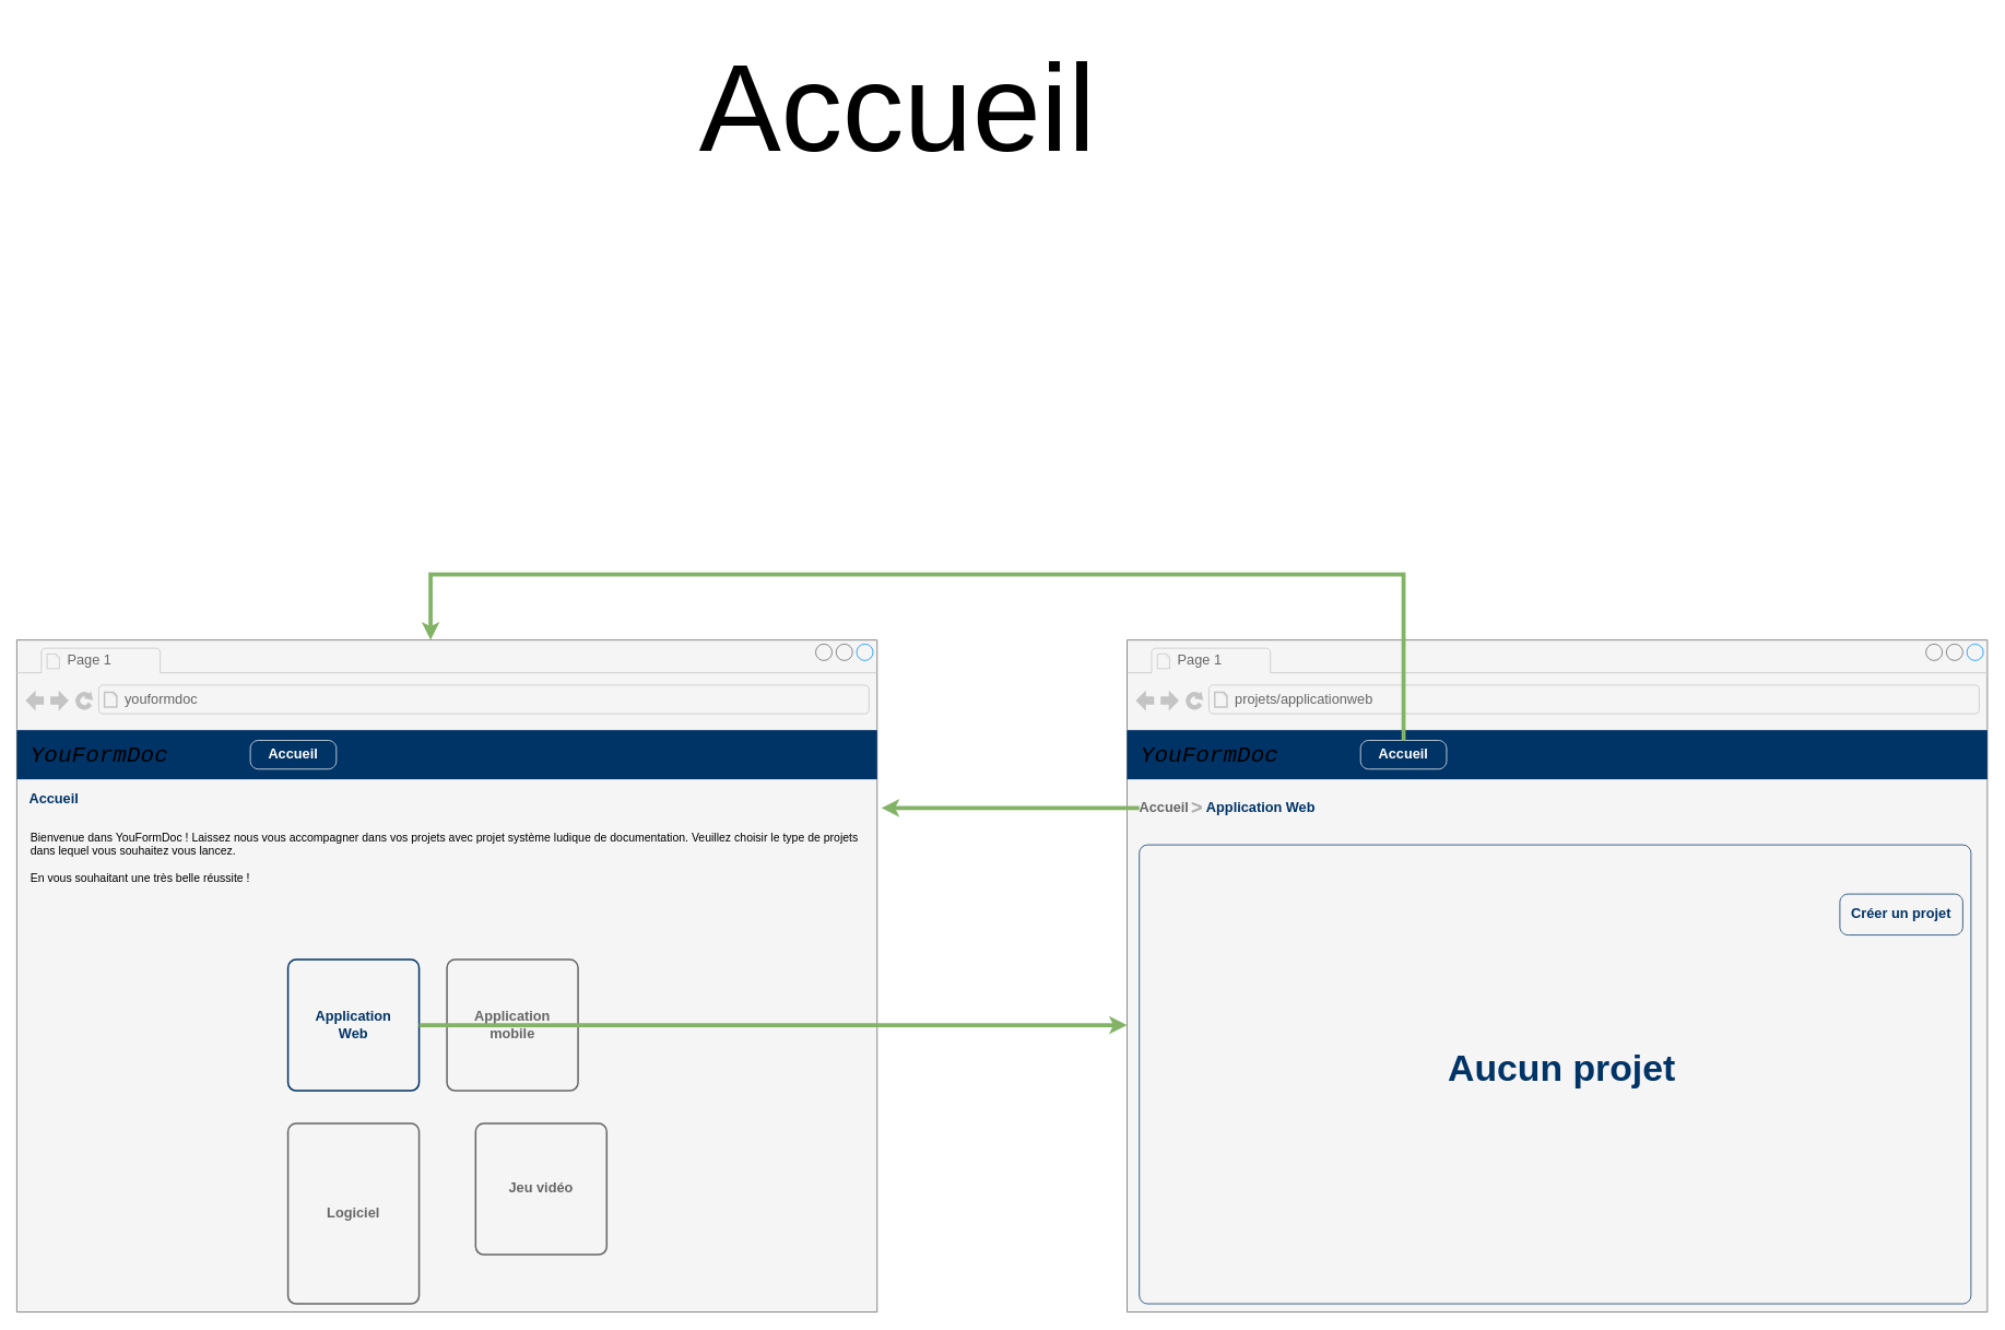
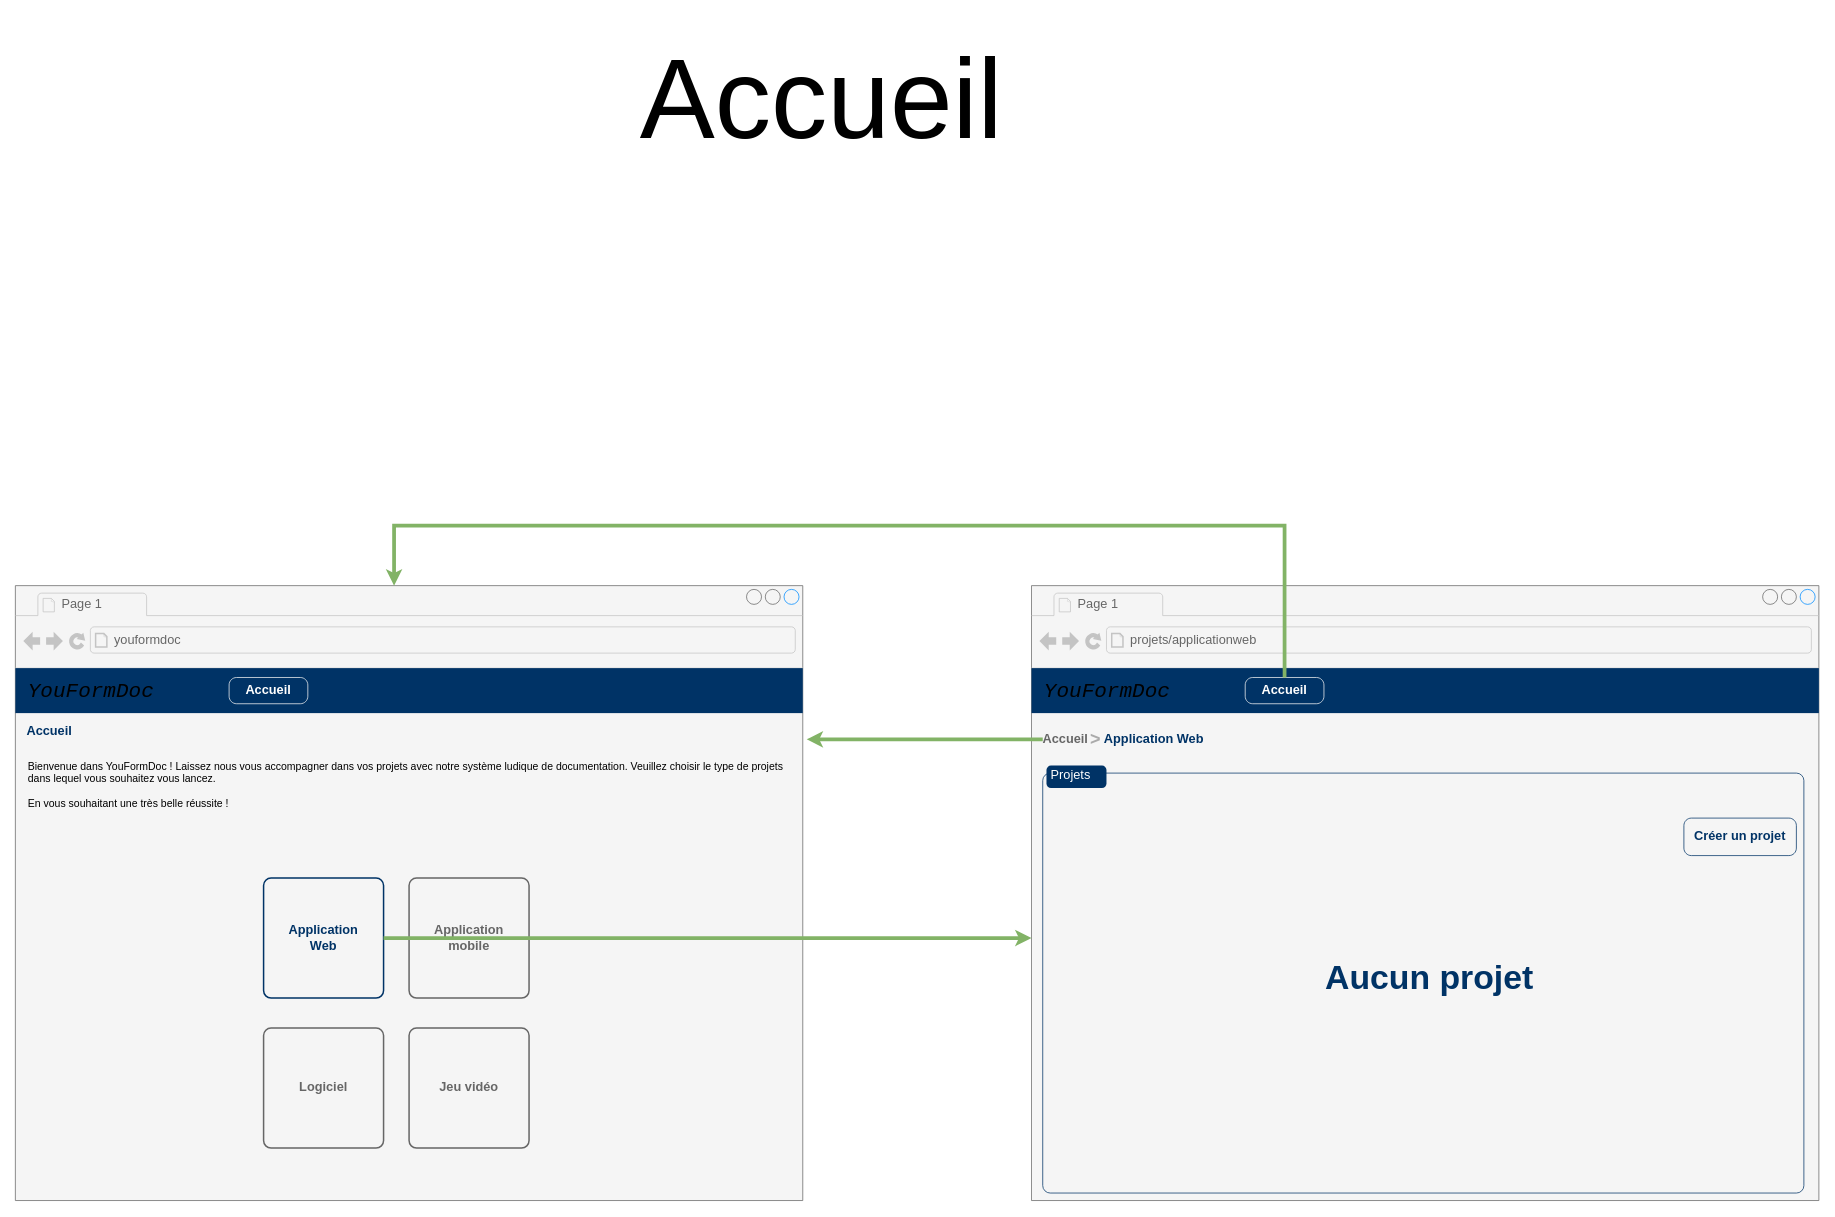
- <mxCell id="12" value="&lt;font style=&quot;font-size: 14px;&quot; color=&quot;#000000&quot;&gt;Bienvenue dans YouFormDoc ! Laissez nous vous accompagner dans vos projets avec projet système ludique de documentation. Veuillez choisir le type de projets dans lequel vous souhaitez vous lancez.&lt;/font&gt;&lt;div style=&quot;font-size: 14px;&quot;&gt;&lt;font style=&quot;font-size: 14px;&quot; color=&quot;#000000&quot;&gt;&lt;br&gt;&lt;/font&gt;&lt;/div&gt;&lt;div style=&quot;font-size: 14px;&quot;&gt;&lt;font style=&quot;font-size: 14px;&quot; color=&quot;#000000&quot;&gt;En vous souhaitant une très belle réussite !&lt;/font&gt;&lt;/div&gt;" style="text;spacingTop=-5;whiteSpace=wrap;html=1;align=left;fontSize=12;fontFamily=Helvetica;fillColor=none;strokeColor=none;" parent="2" vertex="1"><mxGeometry x="15" y="231" width="1015" height="80" as="geometry" /></mxCell>
+ <mxCell id="12" value="&lt;font style=&quot;font-size: 14px;&quot; color=&quot;#000000&quot;&gt;Bienvenue dans YouFormDoc ! Laissez nous vous accompagner dans vos projets avec notre système ludique de documentation. Veuillez choisir le type de projets dans lequel vous souhaitez vous lancez.&lt;/font&gt;&lt;div style=&quot;font-size: 14px;&quot;&gt;&lt;font style=&quot;font-size: 14px;&quot; color=&quot;#000000&quot;&gt;&lt;br&gt;&lt;/font&gt;&lt;/div&gt;&lt;div style=&quot;font-size: 14px;&quot;&gt;&lt;font style=&quot;font-size: 14px;&quot; color=&quot;#000000&quot;&gt;En vous souhaitant une très belle réussite !&lt;/font&gt;&lt;/div&gt;" style="text;spacingTop=-5;whiteSpace=wrap;html=1;align=left;fontSize=12;fontFamily=Helvetica;fillColor=none;strokeColor=none;" parent="2" vertex="1"><mxGeometry x="15" y="231" width="1015" height="80" as="geometry" /></mxCell>
+ <mxCell id="31" value="Projets" style="shape=rect;strokeColor=none;fillColor=#003366;strokeWidth=1;dashed=0;rounded=1;arcSize=20;fontColor=#ffffff;fontSize=17;spacing=2;spacingTop=-2;align=left;autosize=1;spacingLeft=4;resizeWidth=0;resizeHeight=0;perimeter=none;html=1;whiteSpace=wrap;" parent="30" vertex="1"><mxGeometry x="5" width="80" height="30" as="geometry" /></mxCell>
- <mxCell id="16" value="&lt;font color=&quot;#666666&quot;&gt;Jeu vidéo&lt;/font&gt;" style="strokeWidth=2;shadow=0;dashed=0;align=center;html=1;shape=mxgraph.mockup.buttons.button;strokeColor=#666666;fontColor=#ffffff;mainText=;buttonStyle=round;fontSize=17;fontStyle=1;fillColor=none;whiteSpace=wrap;" parent="2" vertex="1"><mxGeometry x="560" y="590" width="160" height="160" as="geometry" /></mxCell>
+ <mxCell id="16" value="&lt;font color=&quot;#666666&quot;&gt;Jeu vidéo&lt;/font&gt;" style="strokeWidth=2;shadow=0;dashed=0;align=center;html=1;shape=mxgraph.mockup.buttons.button;strokeColor=#666666;fontColor=#ffffff;mainText=;buttonStyle=round;fontSize=17;fontStyle=1;fillColor=none;whiteSpace=wrap;" parent="2" vertex="1"><mxGeometry x="525" y="590" width="160" height="160" as="geometry" /></mxCell>
- <mxCell id="15" value="&lt;font color=&quot;#666666&quot;&gt;Logiciel&lt;/font&gt;" style="strokeWidth=2;shadow=0;dashed=0;align=center;html=1;shape=mxgraph.mockup.buttons.button;strokeColor=#666666;fontColor=#ffffff;mainText=;buttonStyle=round;fontSize=17;fontStyle=1;fillColor=none;whiteSpace=wrap;" parent="2" vertex="1"><mxGeometry x="331" y="590" width="160" height="220" as="geometry" /></mxCell>
+ <mxCell id="15" value="&lt;font color=&quot;#666666&quot;&gt;Logiciel&lt;/font&gt;" style="strokeWidth=2;shadow=0;dashed=0;align=center;html=1;shape=mxgraph.mockup.buttons.button;strokeColor=#666666;fontColor=#ffffff;mainText=;buttonStyle=round;fontSize=17;fontStyle=1;fillColor=none;whiteSpace=wrap;" parent="2" vertex="1"><mxGeometry x="331" y="590" width="160" height="160" as="geometry" /></mxCell>
